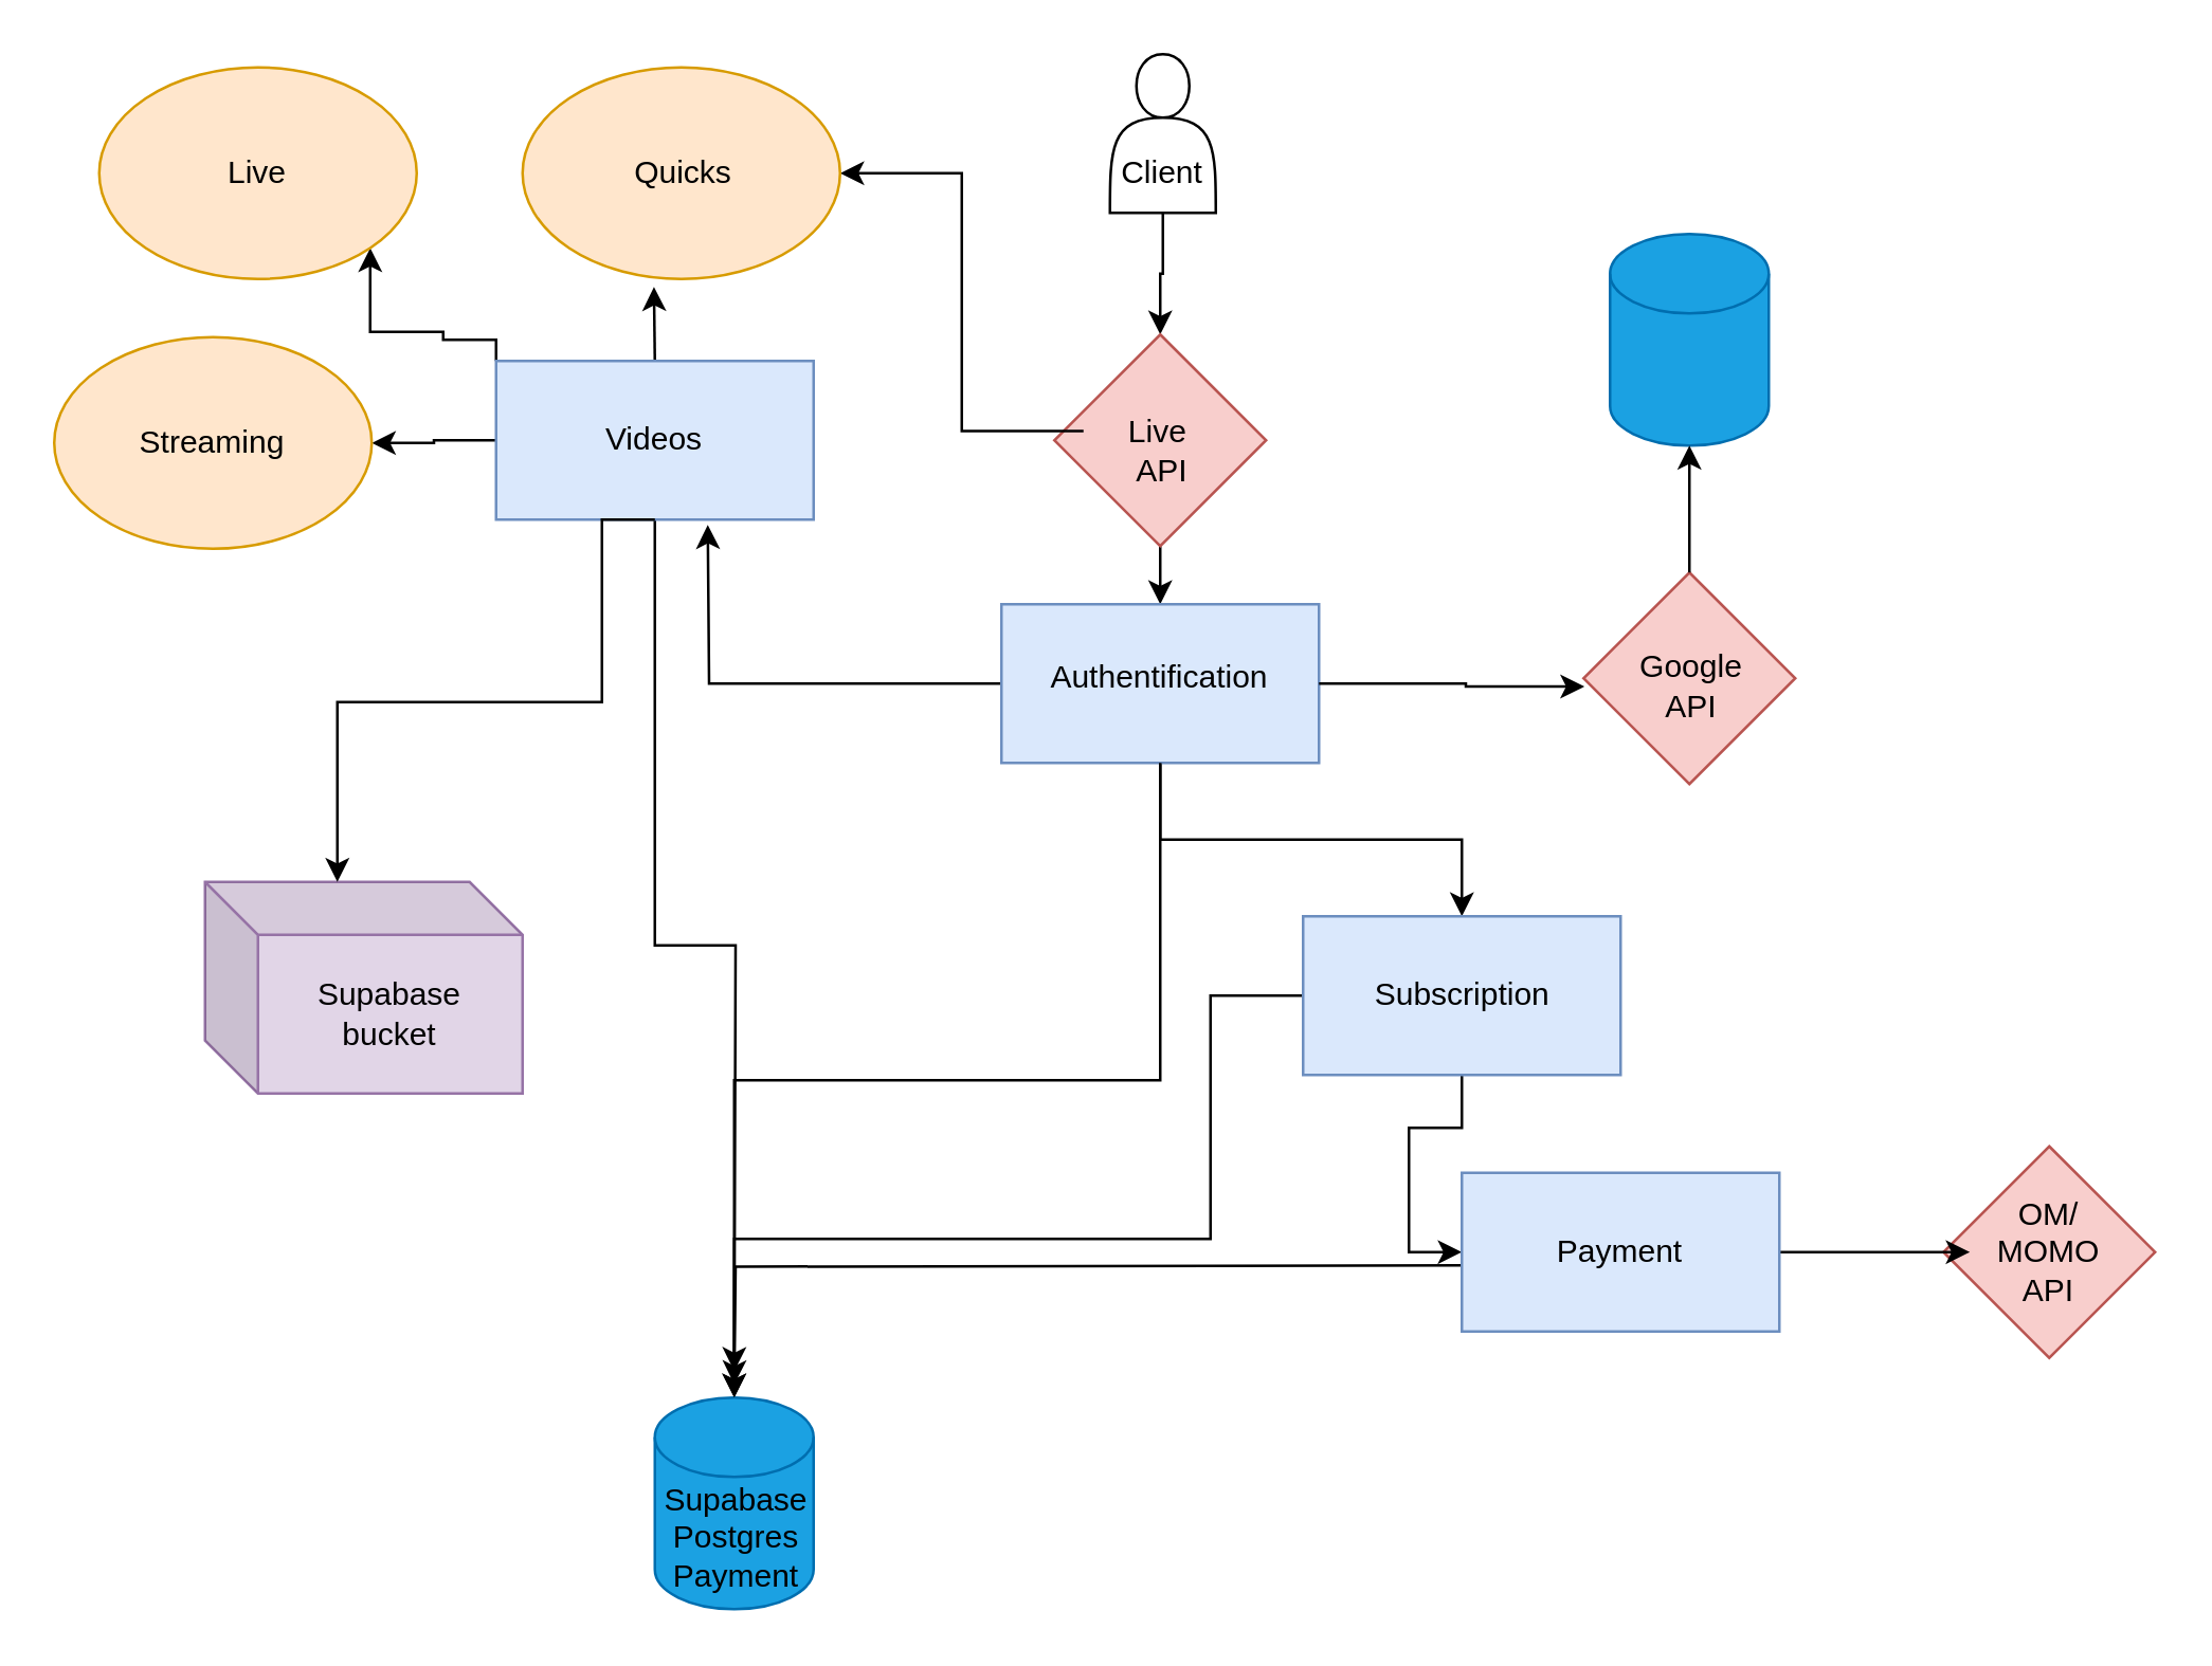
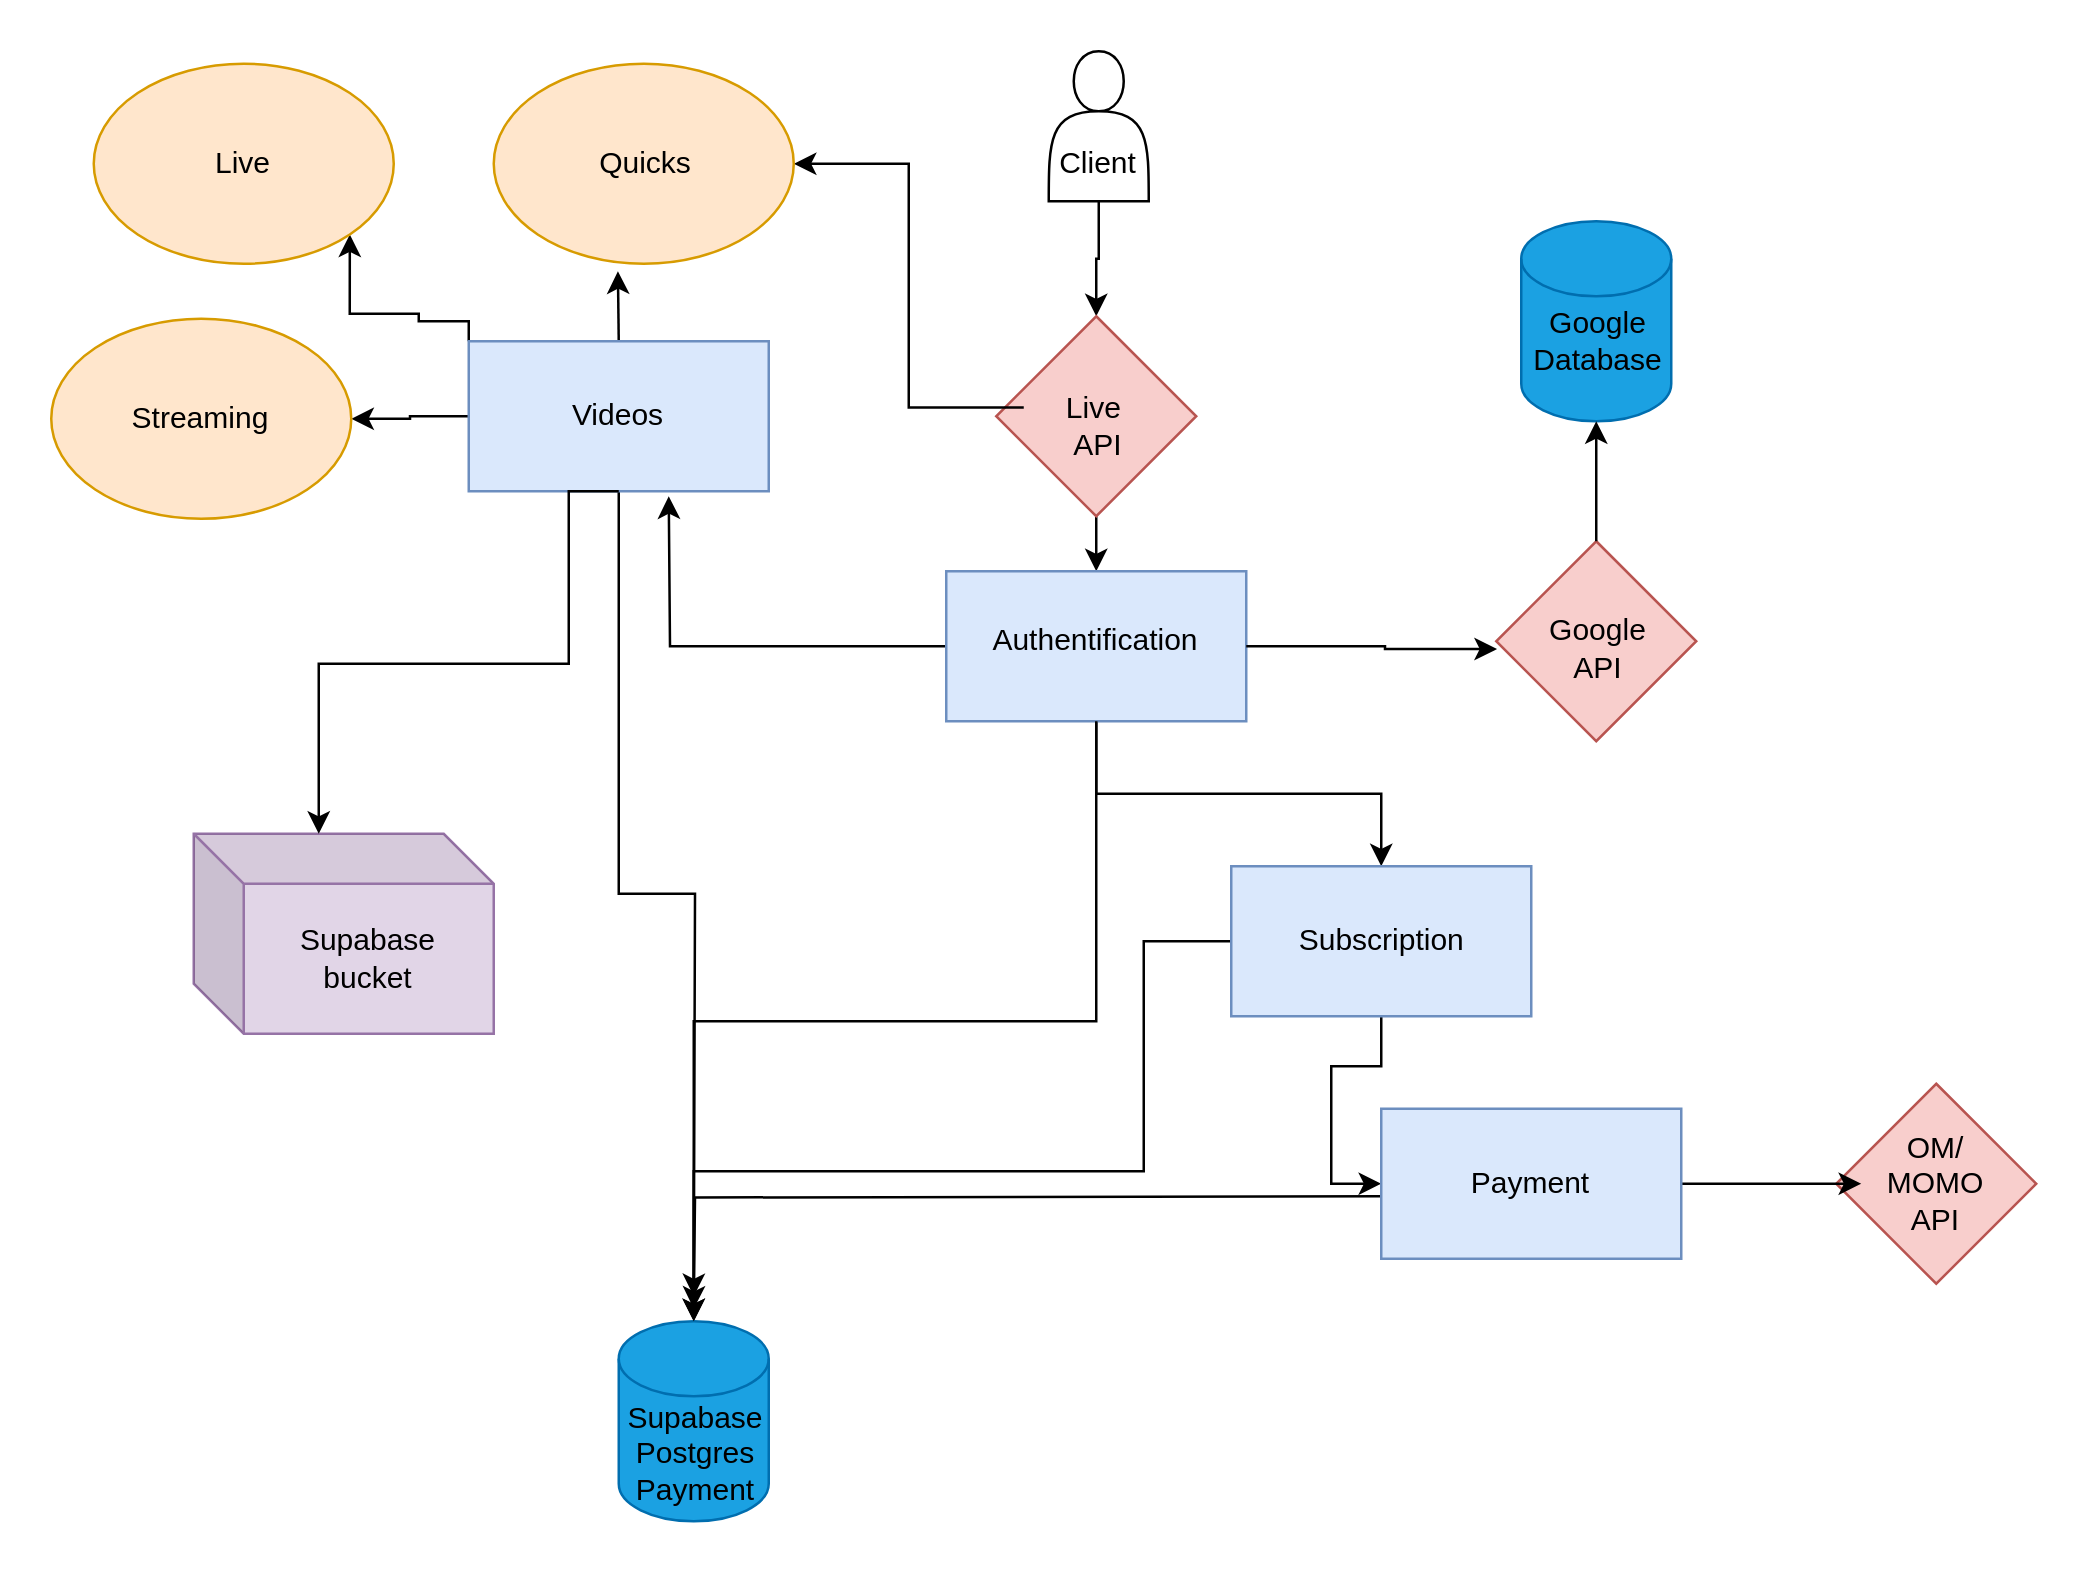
+ <mxCell id="39" value="Google&lt;br&gt;Database" style="text;html=1;strokeColor=none;fillColor=none;align=center;verticalAlign=middle;whiteSpace=wrap;rounded=0;" vertex="1" parent="1"><mxGeometry x="609" y="121" width="60" height="30" as="geometry" /></mxCell>
